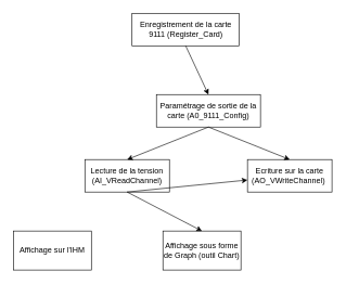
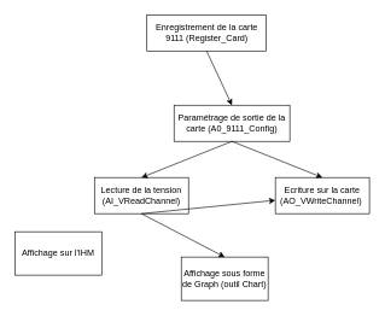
- <mxCell id="9" value="Affichage sur l'IHM" style="rounded=0;whiteSpace=wrap;html=1;" vertex="1" parent="1"><mxGeometry x="20" y="355" width="120" height="60" as="geometry" /></mxCell>
+ <mxCell id="9" value="Affichage sur l'IHM" style="rounded=0;whiteSpace=wrap;html=1;" vertex="1" parent="1"><mxGeometry x="20" y="320" width="120" height="60" as="geometry" /></mxCell>
